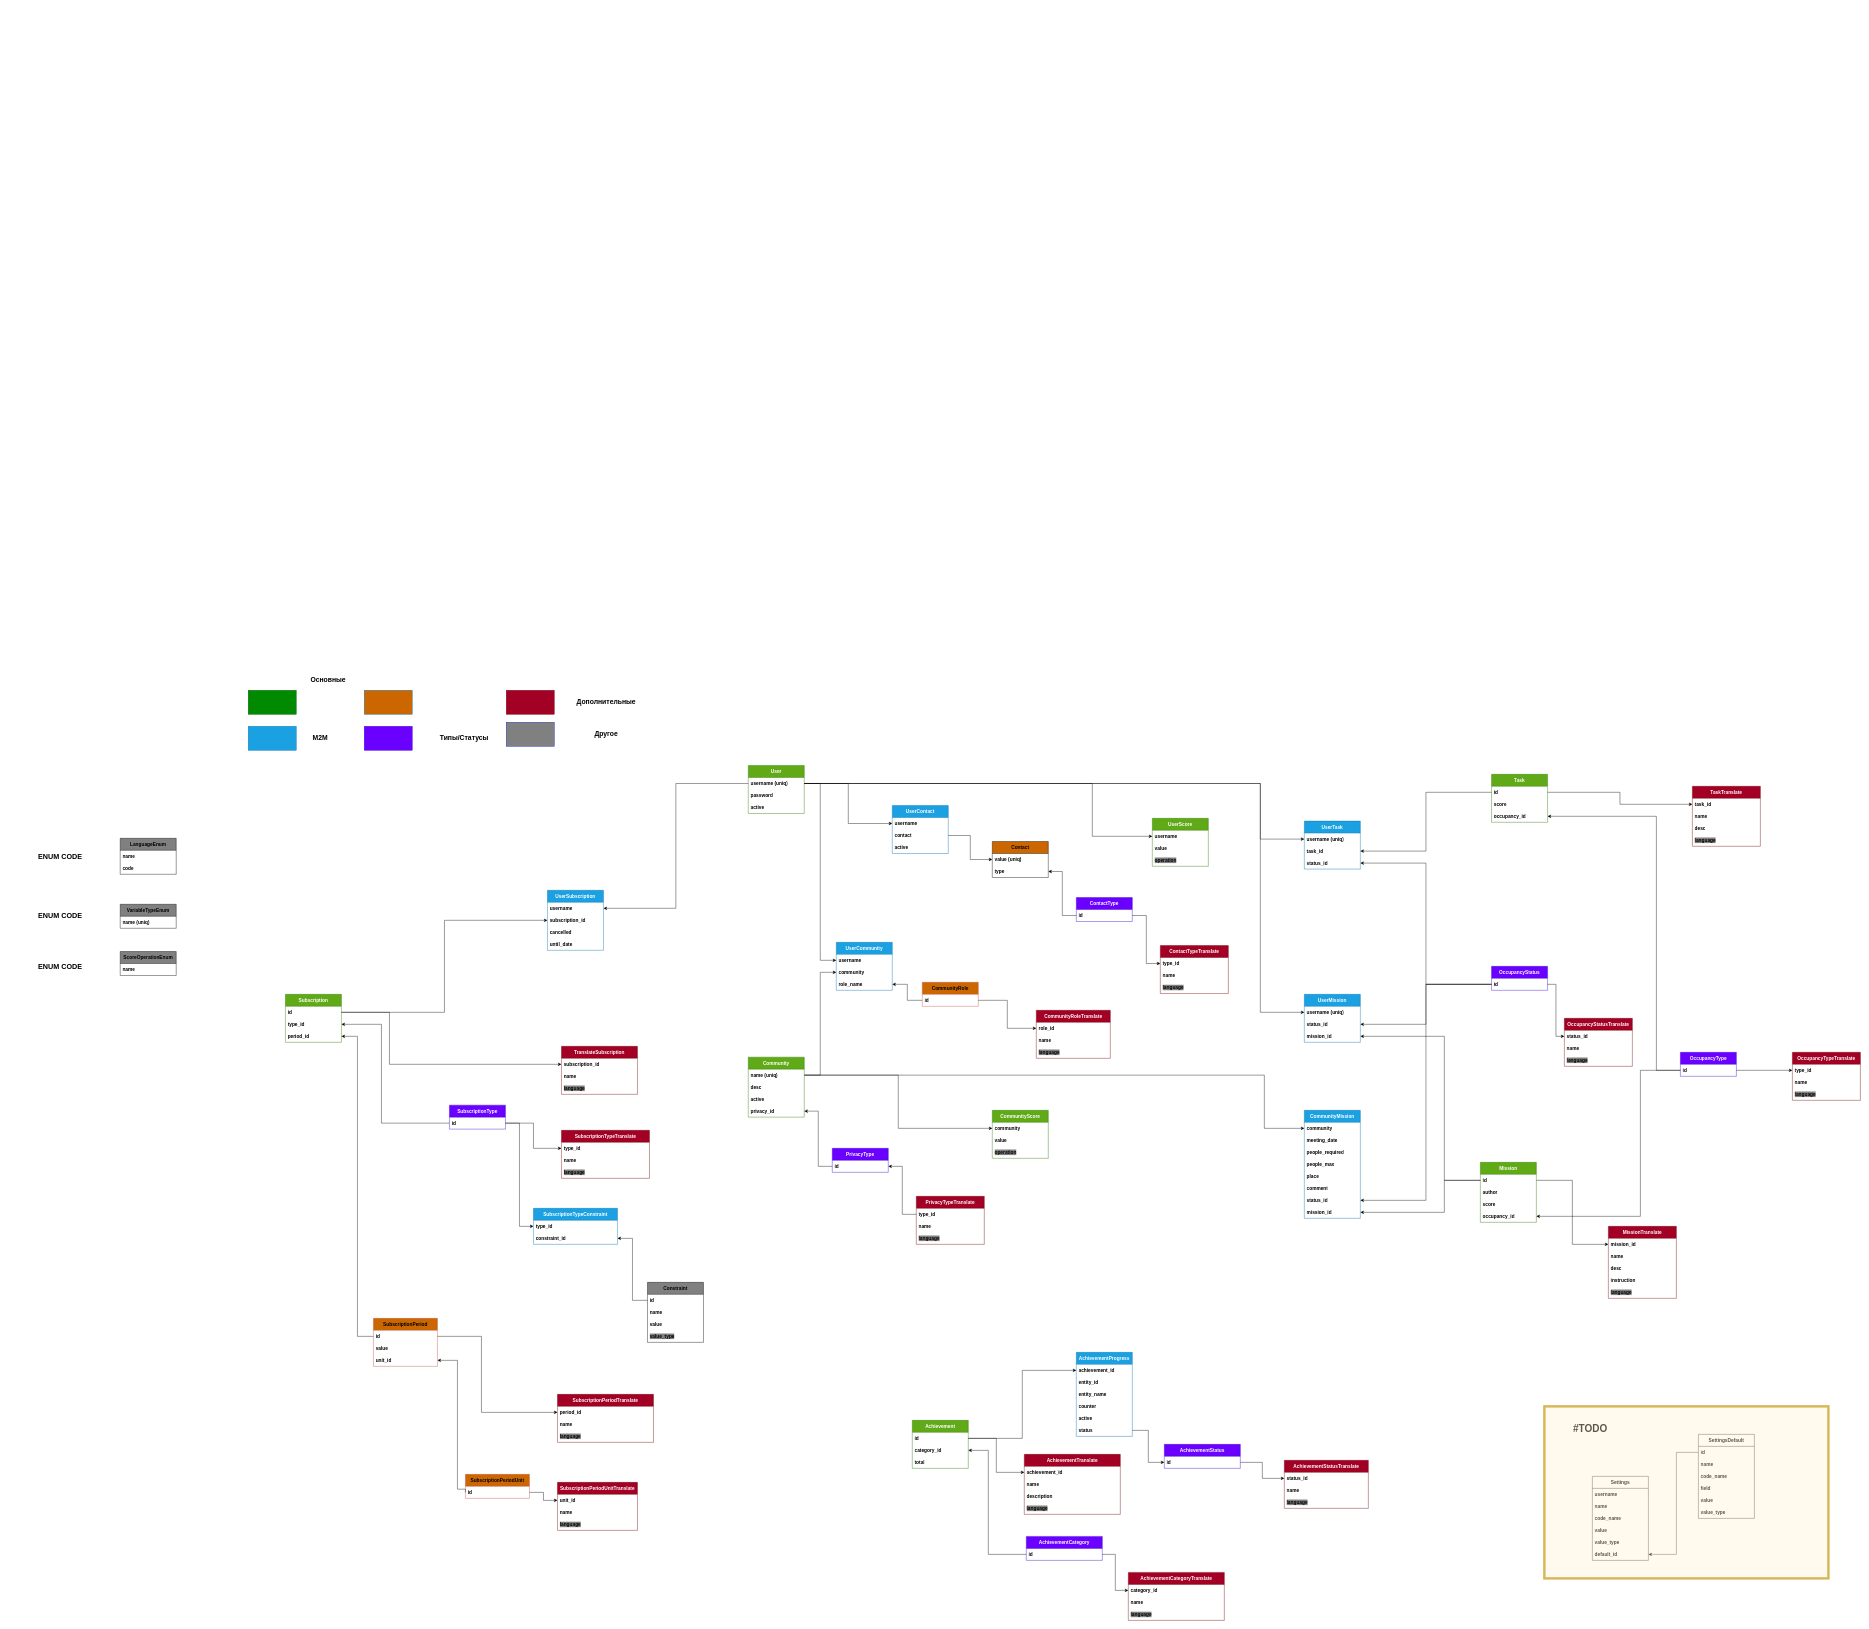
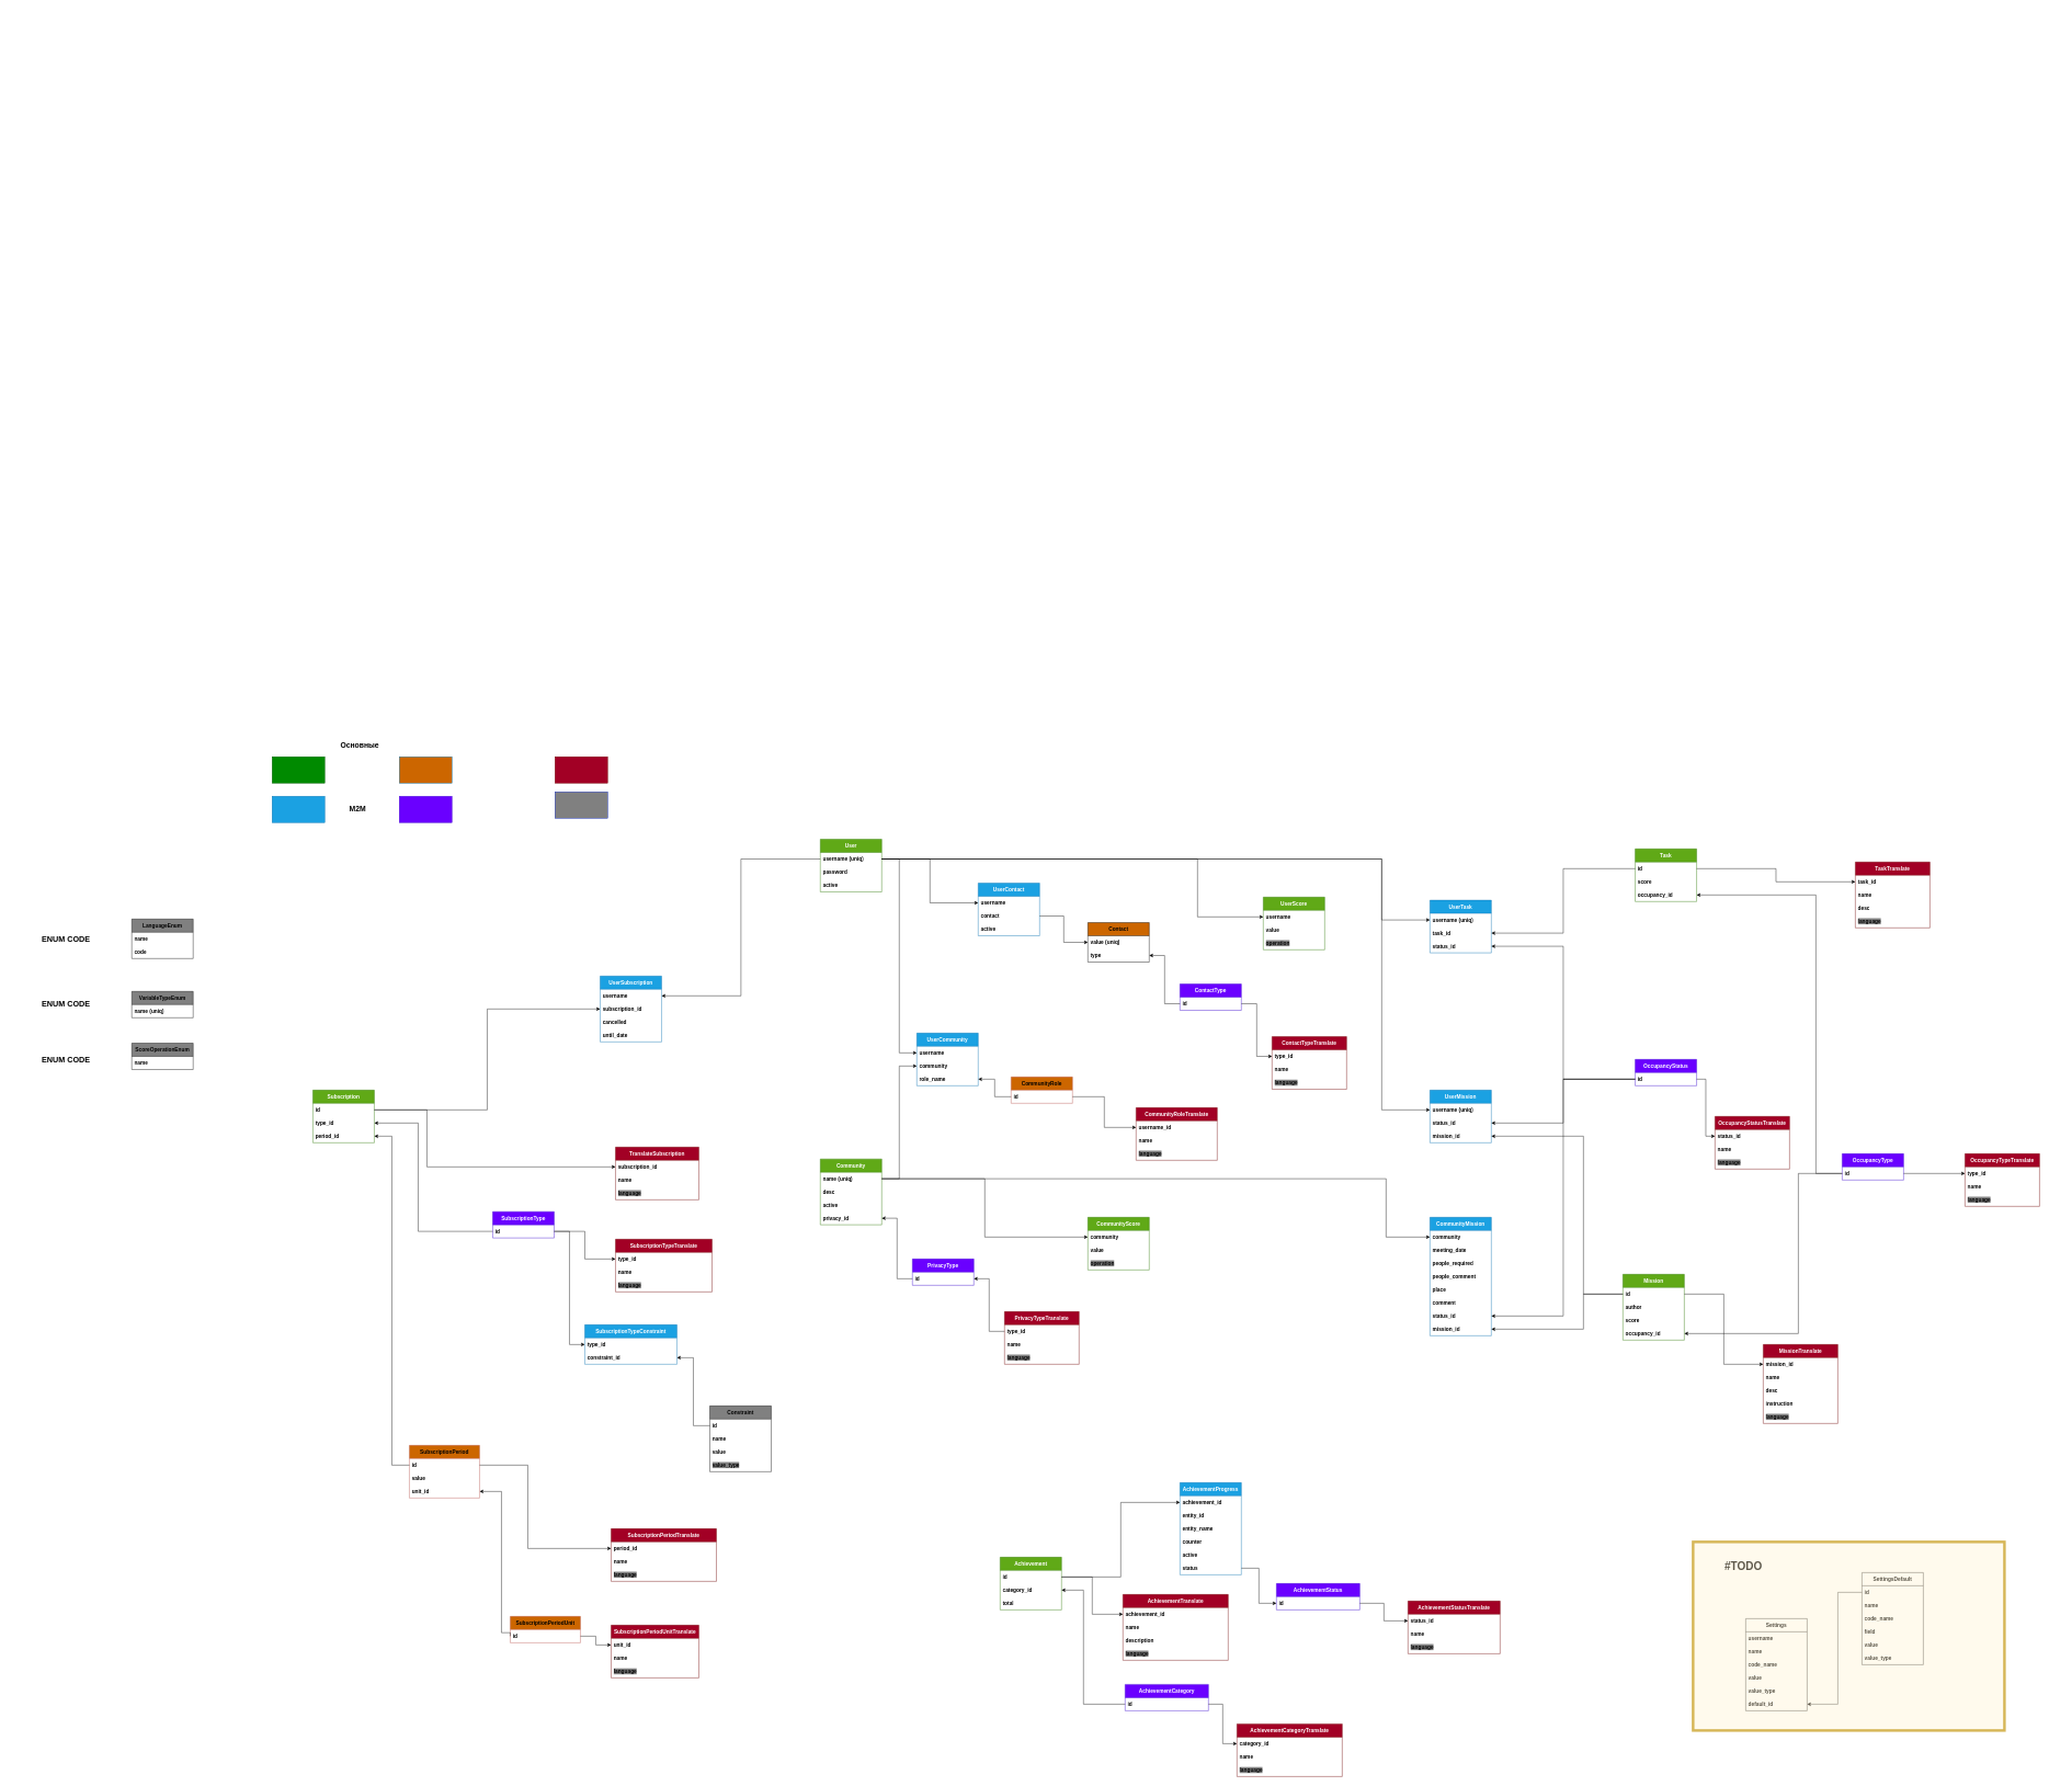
- <mxCell id="47" value="&lt;span style=&quot;font-size: 17px;&quot;&gt;&lt;span&gt;Дополнительные&lt;/span&gt;&lt;/span&gt;" style="text;html=1;strokeColor=none;fillColor=none;align=center;verticalAlign=middle;whiteSpace=wrap;rounded=0;fontStyle=1" vertex="1" parent="1"><mxGeometry x="1425" y="1740" width="180" height="30" as="geometry" /></mxCell>
- <mxCell id="53" value="&lt;span style=&quot;font-size: 17px;&quot;&gt;&lt;span&gt;Другое&lt;/span&gt;&lt;/span&gt;" style="text;html=1;strokeColor=none;fillColor=none;align=center;verticalAlign=middle;whiteSpace=wrap;rounded=0;fontStyle=1" vertex="1" parent="1"><mxGeometry x="1425" y="1820" width="180" height="30" as="geometry" /></mxCell>
- <mxCell id="39" value="&lt;span style=&quot;font-size: 17px;&quot;&gt;&lt;span&gt;M2M&lt;/span&gt;&lt;/span&gt;" style="text;html=1;strokeColor=none;fillColor=none;align=center;verticalAlign=middle;whiteSpace=wrap;rounded=0;fontStyle=1" vertex="1" parent="1"><mxGeometry x="770" y="1830" width="60" height="30" as="geometry" /></mxCell>
+ <mxCell id="39" value="&lt;span style=&quot;font-size: 17px;&quot;&gt;&lt;span&gt;M2M&lt;/span&gt;&lt;/span&gt;" style="text;html=1;strokeColor=none;fillColor=none;align=center;verticalAlign=middle;whiteSpace=wrap;rounded=0;fontStyle=1" vertex="1" parent="1"><mxGeometry x="785" y="1830" width="60" height="30" as="geometry" /></mxCell>
- <mxCell id="44" value="&lt;span style=&quot;font-size: 17px;&quot;&gt;&lt;span&gt;Типы/Статусы&lt;/span&gt;&lt;/span&gt;" style="text;html=1;strokeColor=none;fillColor=none;align=center;verticalAlign=middle;whiteSpace=wrap;rounded=0;fontStyle=1" vertex="1" parent="1"><mxGeometry x="1070" y="1830" width="180" height="30" as="geometry" /></mxCell>
- <mxCell id="131" value="role_id" style="text;strokeColor=none;fillColor=none;align=left;verticalAlign=middle;spacingLeft=4;spacingRight=4;overflow=hidden;points=[[0,0.5],[1,0.5]];portConstraint=eastwest;rotatable=0;whiteSpace=wrap;html=1;fontStyle=1" vertex="1" parent="130"><mxGeometry y="30" width="185" height="30" as="geometry" /></mxCell>
+ <mxCell id="131" value="username_id" style="text;strokeColor=none;fillColor=none;align=left;verticalAlign=middle;spacingLeft=4;spacingRight=4;overflow=hidden;points=[[0,0.5],[1,0.5]];portConstraint=eastwest;rotatable=0;whiteSpace=wrap;html=1;fontStyle=1" vertex="1" parent="130"><mxGeometry y="30" width="185" height="30" as="geometry" /></mxCell>
- <mxCell id="182" value="people_max" style="text;strokeColor=none;fillColor=none;align=left;verticalAlign=middle;spacingLeft=4;spacingRight=4;overflow=hidden;points=[[0,0.5],[1,0.5]];portConstraint=eastwest;rotatable=0;whiteSpace=wrap;html=1;fontStyle=1" vertex="1" parent="178"><mxGeometry y="120" width="140" height="30" as="geometry" /></mxCell>
+ <mxCell id="182" value="people_comment" style="text;strokeColor=none;fillColor=none;align=left;verticalAlign=middle;spacingLeft=4;spacingRight=4;overflow=hidden;points=[[0,0.5],[1,0.5]];portConstraint=eastwest;rotatable=0;whiteSpace=wrap;html=1;fontStyle=1" vertex="1" parent="178"><mxGeometry y="120" width="140" height="30" as="geometry" /></mxCell>
